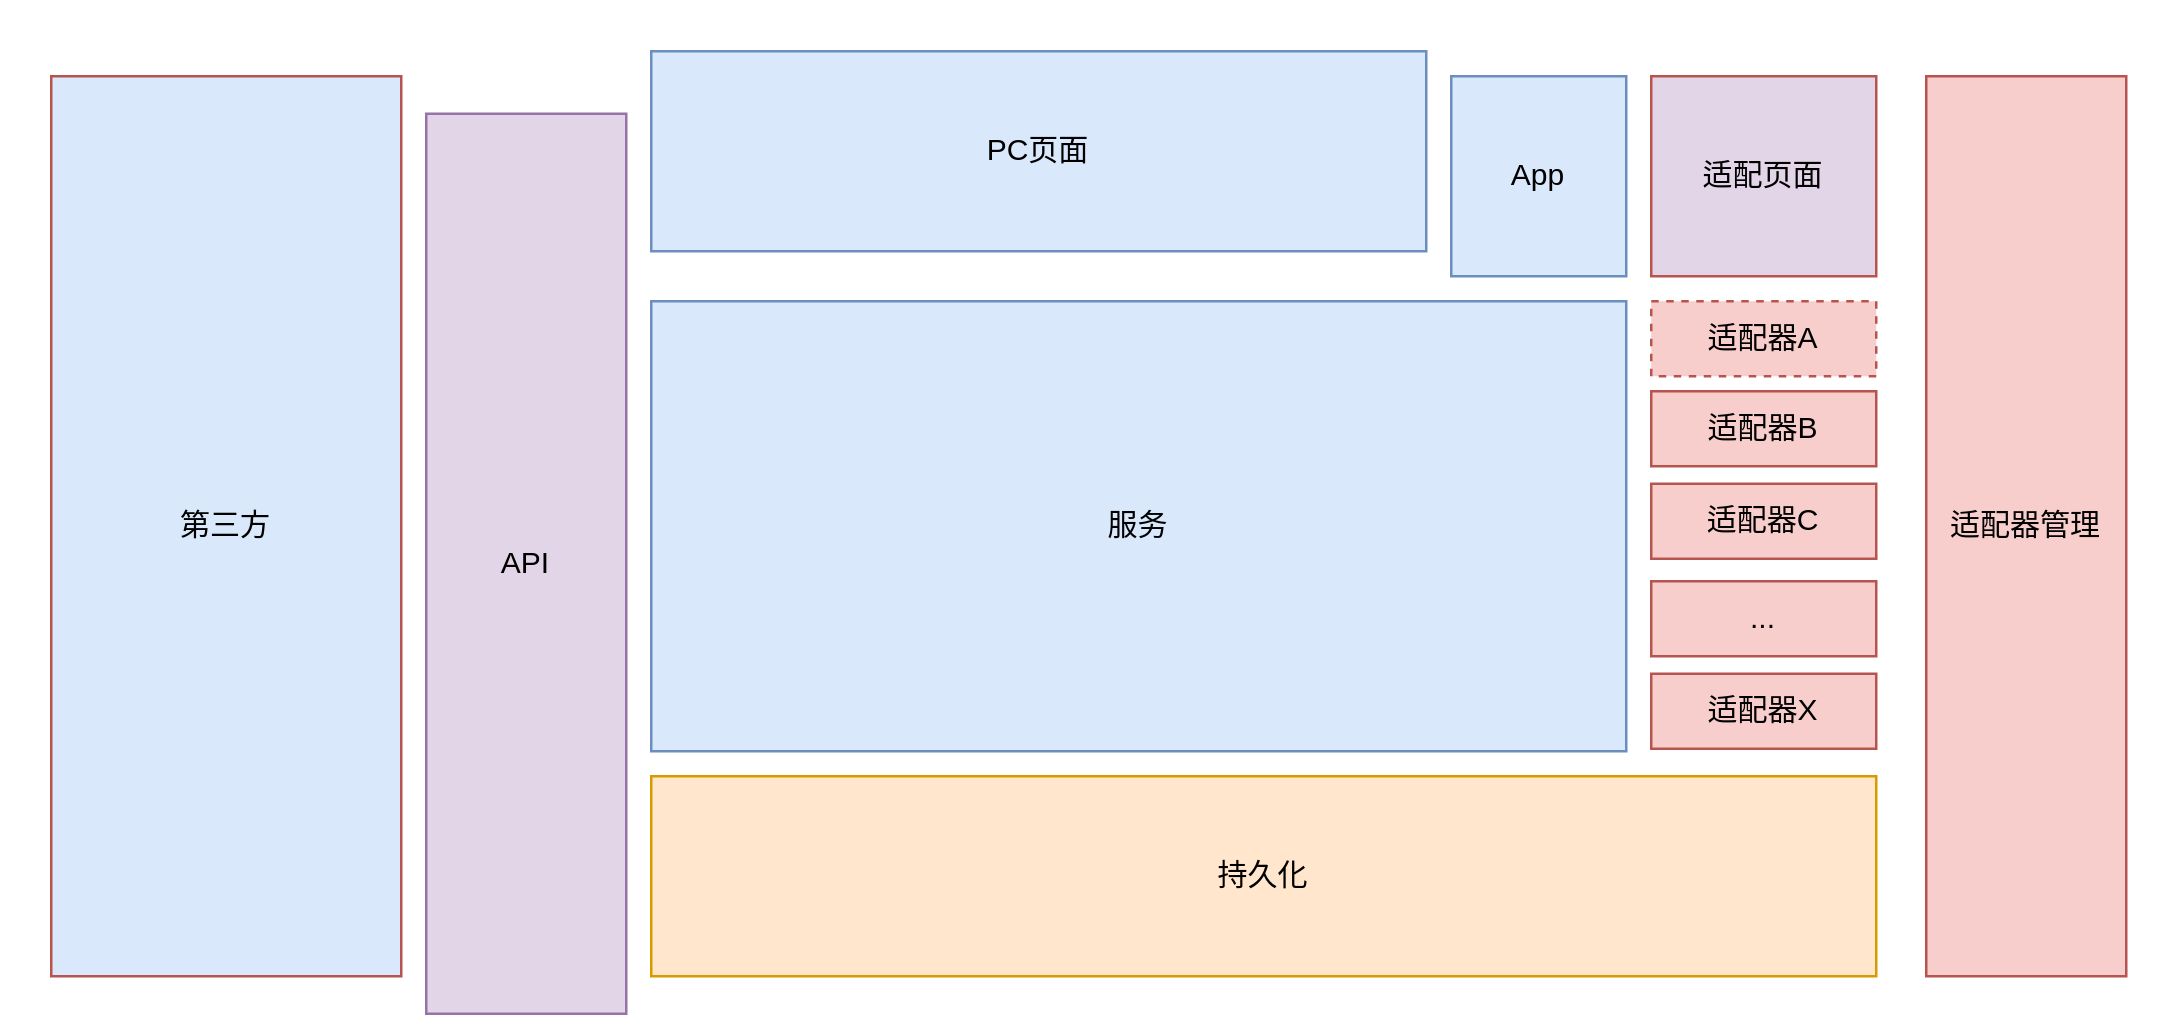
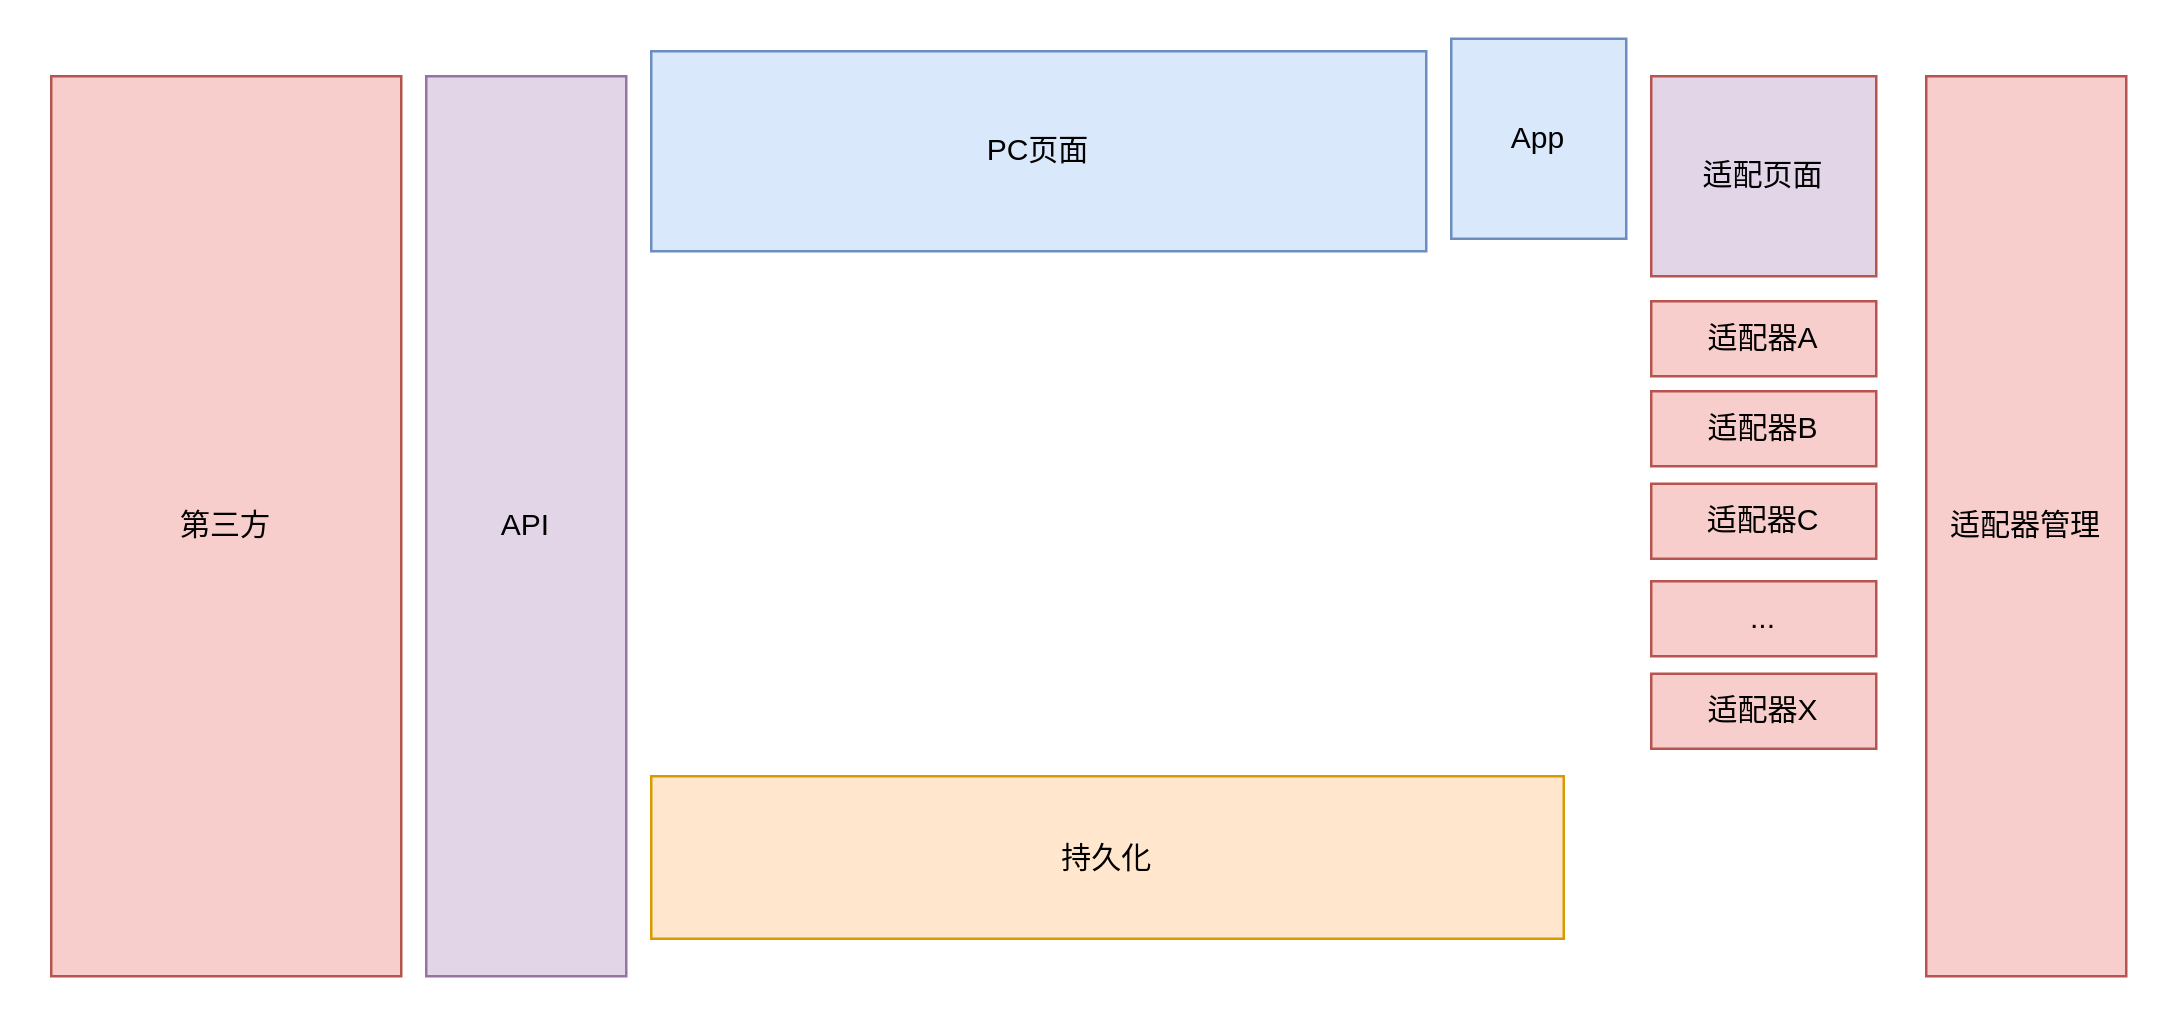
- <mxCell id="6" value="App" style="rounded=0;whiteSpace=wrap;html=1;fillColor=#dae8fc;strokeColor=#6c8ebf;" vertex="1" parent="1"><mxGeometry x="580" y="30" width="70" height="80" as="geometry" /></mxCell>
+ <mxCell id="6" value="App" style="rounded=0;whiteSpace=wrap;html=1;fillColor=#dae8fc;strokeColor=#6c8ebf;" vertex="1" parent="1"><mxGeometry x="580" y="15" width="70" height="80" as="geometry" /></mxCell>
- <mxCell id="8" value="适配器A" style="rounded=0;whiteSpace=wrap;html=1;fillColor=#f8cecc;strokeColor=#b85450;dashed=1;" vertex="1" parent="1"><mxGeometry x="660" y="120" width="90" height="30" as="geometry" /></mxCell>
+ <mxCell id="8" value="适配器A" style="rounded=0;whiteSpace=wrap;html=1;fillColor=#f8cecc;strokeColor=#b85450;" vertex="1" parent="1"><mxGeometry x="660" y="120" width="90" height="30" as="geometry" /></mxCell>
- <mxCell id="2" value="第三方" style="rounded=0;whiteSpace=wrap;html=1;fillColor=#dae8fc;strokeColor=#b85450;" vertex="1" parent="1"><mxGeometry x="20" y="30" width="140" height="360" as="geometry" /></mxCell>
+ <mxCell id="2" value="第三方" style="rounded=0;whiteSpace=wrap;html=1;fillColor=#f8cecc;strokeColor=#b85450;" vertex="1" parent="1"><mxGeometry x="20" y="30" width="140" height="360" as="geometry" /></mxCell>
- <mxCell id="4" value="服务" style="rounded=0;whiteSpace=wrap;html=1;fillColor=#dae8fc;strokeColor=#6c8ebf;" vertex="1" parent="1"><mxGeometry x="260" y="120" width="390" height="180" as="geometry" /></mxCell>
- <mxCell id="7" value="API&lt;br&gt;" style="rounded=0;whiteSpace=wrap;html=1;fillColor=#e1d5e7;strokeColor=#9673a6;" vertex="1" parent="1"><mxGeometry x="170" y="45" width="80" height="360" as="geometry" /></mxCell>
+ <mxCell id="7" value="API&lt;br&gt;" style="rounded=0;whiteSpace=wrap;html=1;fillColor=#e1d5e7;strokeColor=#9673a6;" vertex="1" parent="1"><mxGeometry x="170" y="30" width="80" height="360" as="geometry" /></mxCell>
- <mxCell id="3" value="持久化" style="rounded=0;whiteSpace=wrap;html=1;fillColor=#ffe6cc;strokeColor=#d79b00;" vertex="1" parent="1"><mxGeometry x="260" y="310" width="490" height="80" as="geometry" /></mxCell>
+ <mxCell id="3" value="持久化" style="rounded=0;whiteSpace=wrap;html=1;fillColor=#ffe6cc;strokeColor=#d79b00;" vertex="1" parent="1"><mxGeometry x="260" y="310" width="365" height="65" as="geometry" /></mxCell>
